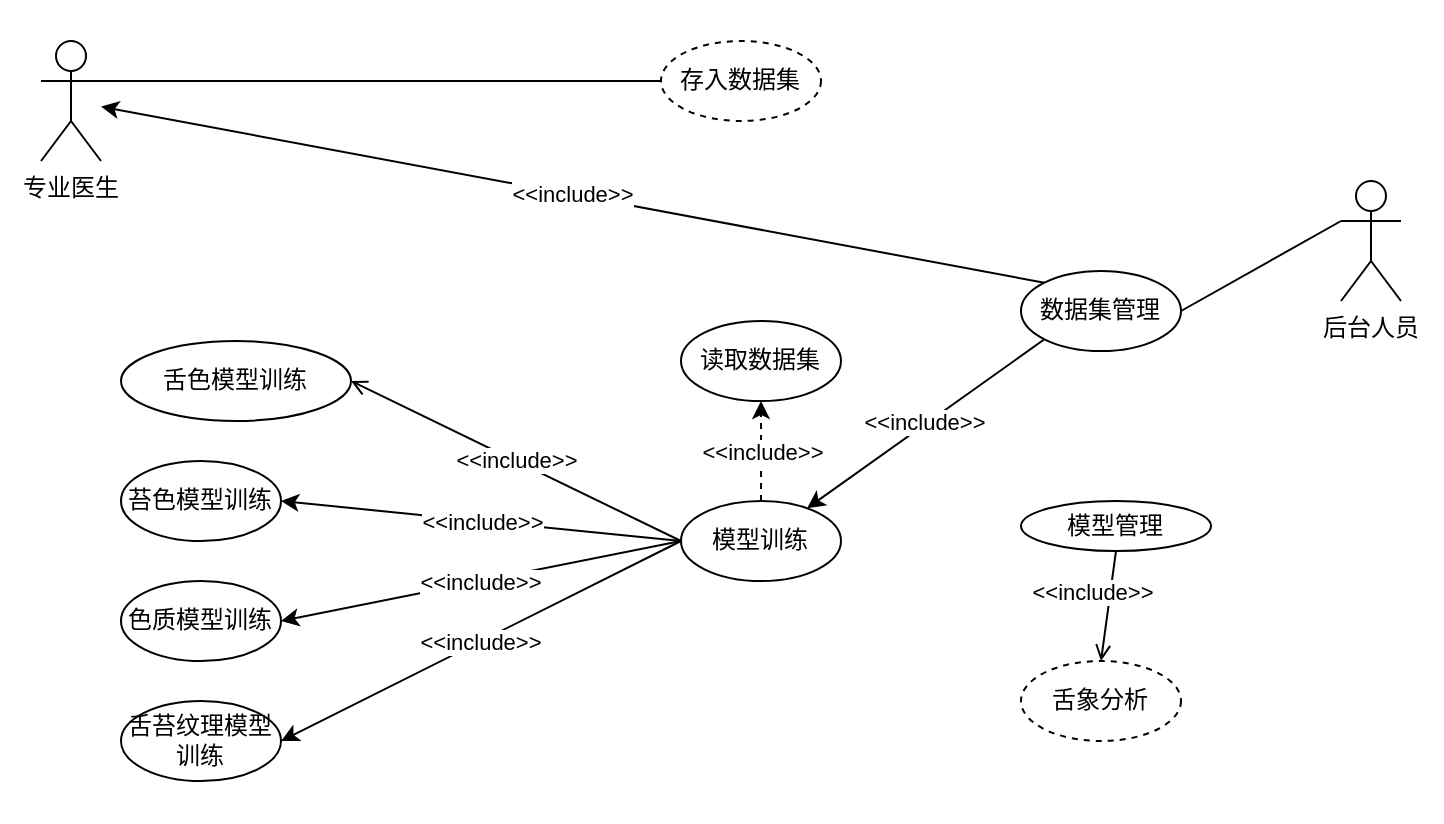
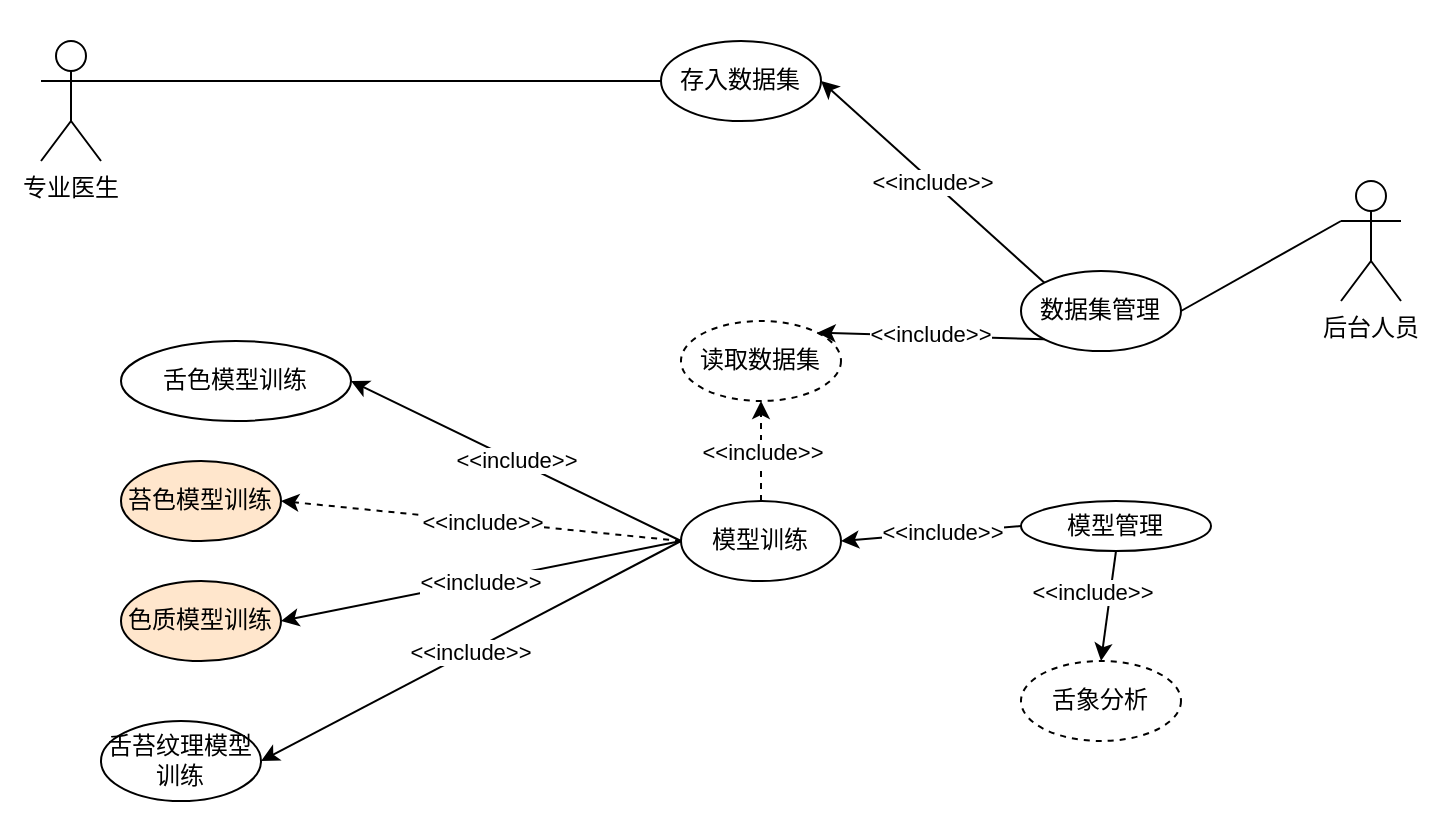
- <mxCell id="3" value="存入数据集" style="ellipse;whiteSpace=wrap;html=1;dashed=1;" vertex="1" parent="1"><mxGeometry x="330" y="20" width="80" height="40" as="geometry" /></mxCell>
+ <mxCell id="3" value="存入数据集" style="ellipse;whiteSpace=wrap;html=1;" vertex="1" parent="1"><mxGeometry x="330" y="20" width="80" height="40" as="geometry" /></mxCell>
- <mxCell id="18" value="&amp;lt;&amp;lt;include&amp;gt;&amp;gt;" style="endArrow=classic;html=1;exitX=0;exitY=0;exitDx=0;exitDy=0;" edge="1" parent="1" source="4" target="2"><mxGeometry width="50" height="50" relative="1" as="geometry"><mxPoint x="220" y="110" as="sourcePoint" /><mxPoint x="270" y="60" as="targetPoint" /></mxGeometry></mxCell>
+ <mxCell id="18" value="&amp;lt;&amp;lt;include&amp;gt;&amp;gt;" style="endArrow=classic;html=1;exitX=0;exitY=0;exitDx=0;exitDy=0;entryX=1;entryY=0.5;entryDx=0;entryDy=0;" edge="1" parent="1" source="4" target="3"><mxGeometry width="50" height="50" relative="1" as="geometry"><mxPoint x="220" y="110" as="sourcePoint" /><mxPoint x="270" y="60" as="targetPoint" /></mxGeometry></mxCell>
- <mxCell id="17" value="读取数据集" style="ellipse;whiteSpace=wrap;html=1;" vertex="1" parent="1"><mxGeometry x="340" y="160" width="80" height="40" as="geometry" /></mxCell>
+ <mxCell id="17" value="读取数据集" style="ellipse;whiteSpace=wrap;html=1;dashed=1;" vertex="1" parent="1"><mxGeometry x="340" y="160" width="80" height="40" as="geometry" /></mxCell>
- <mxCell id="13" value="" style="endArrow=open;html=1;entryX=1;entryY=0.5;entryDx=0;entryDy=0;exitX=0;exitY=0.5;exitDx=0;exitDy=0;" edge="1" parent="1" source="6" target="10"><mxGeometry relative="1" as="geometry"><mxPoint x="280" y="280" as="sourcePoint" /><mxPoint x="260" y="230" as="targetPoint" /></mxGeometry></mxCell>
+ <mxCell id="13" value="" style="endArrow=classic;html=1;entryX=1;entryY=0.5;entryDx=0;entryDy=0;exitX=0;exitY=0.5;exitDx=0;exitDy=0;" edge="1" parent="1" source="6" target="10"><mxGeometry relative="1" as="geometry"><mxPoint x="280" y="280" as="sourcePoint" /><mxPoint x="260" y="230" as="targetPoint" /></mxGeometry></mxCell>
- <mxCell id="19" value="&amp;lt;&amp;lt;include&amp;gt;&amp;gt;" style="endArrow=classic;html=1;exitX=0;exitY=1;exitDx=0;exitDy=0;" edge="1" parent="1" source="4" target="6"><mxGeometry width="50" height="50" relative="1" as="geometry"><mxPoint x="530" y="-40" as="sourcePoint" /><mxPoint x="420" y="-100" as="targetPoint" /></mxGeometry></mxCell>
+ <mxCell id="19" value="&amp;lt;&amp;lt;include&amp;gt;&amp;gt;" style="endArrow=classic;html=1;exitX=0;exitY=1;exitDx=0;exitDy=0;entryX=1;entryY=0;entryDx=0;entryDy=0;" edge="1" parent="1" source="4" target="17"><mxGeometry width="50" height="50" relative="1" as="geometry"><mxPoint x="530" y="-40" as="sourcePoint" /><mxPoint x="420" y="-100" as="targetPoint" /></mxGeometry></mxCell>
- <mxCell id="9" value="苔色模型训练" style="ellipse;whiteSpace=wrap;html=1;" vertex="1" parent="1"><mxGeometry x="60" y="230" width="80" height="40" as="geometry" /></mxCell>
+ <mxCell id="9" value="苔色模型训练" style="ellipse;whiteSpace=wrap;html=1;fillColor=#ffe6cc;" vertex="1" parent="1"><mxGeometry x="60" y="230" width="80" height="40" as="geometry" /></mxCell>
- <mxCell id="22" value="" style="endArrow=classic;html=1;entryX=1;entryY=0.5;entryDx=0;entryDy=0;exitX=0;exitY=0.5;exitDx=0;exitDy=0;" edge="1" parent="1" source="6" target="9"><mxGeometry relative="1" as="geometry"><mxPoint x="280" y="280" as="sourcePoint" /><mxPoint x="160" y="240" as="targetPoint" /></mxGeometry></mxCell>
+ <mxCell id="22" value="" style="endArrow=classic;html=1;entryX=1;entryY=0.5;entryDx=0;entryDy=0;exitX=0;exitY=0.5;exitDx=0;exitDy=0;dashed=1;" edge="1" parent="1" source="6" target="9"><mxGeometry relative="1" as="geometry"><mxPoint x="280" y="280" as="sourcePoint" /><mxPoint x="160" y="240" as="targetPoint" /></mxGeometry></mxCell>
+ <mxCell id="28" value="" style="endArrow=classic;html=1;exitX=0;exitY=0.5;exitDx=0;exitDy=0;entryX=1;entryY=0.5;entryDx=0;entryDy=0;" edge="1" parent="1" source="26" target="6"><mxGeometry width="50" height="50" relative="1" as="geometry"><mxPoint x="220" y="200" as="sourcePoint" /><mxPoint x="270" y="150" as="targetPoint" /></mxGeometry></mxCell>
+ <mxCell id="29" value="&amp;lt;&amp;lt;include&amp;gt;&amp;gt;" style="edgeLabel;html=1;align=center;verticalAlign=middle;resizable=0;points=[];" vertex="1" connectable="0" parent="28"><mxGeometry x="-0.286" y="-1" relative="1" as="geometry"><mxPoint x="-8" y="1" as="offset" /></mxGeometry></mxCell>
- <mxCell id="8" value="色质模型训练" style="ellipse;whiteSpace=wrap;html=1;" vertex="1" parent="1"><mxGeometry x="60" y="290" width="80" height="40" as="geometry" /></mxCell>
+ <mxCell id="8" value="色质模型训练" style="ellipse;whiteSpace=wrap;html=1;fillColor=#ffe6cc;" vertex="1" parent="1"><mxGeometry x="60" y="290" width="80" height="40" as="geometry" /></mxCell>
- <mxCell id="30" value="" style="endArrow=open;html=1;exitX=0.5;exitY=1;exitDx=0;exitDy=0;entryX=0.5;entryY=0;entryDx=0;entryDy=0;" edge="1" parent="1" source="26" target="27"><mxGeometry width="50" height="50" relative="1" as="geometry"><mxPoint x="520" y="280" as="sourcePoint" /><mxPoint x="430" y="280" as="targetPoint" /></mxGeometry></mxCell>
+ <mxCell id="30" value="" style="endArrow=classic;html=1;exitX=0.5;exitY=1;exitDx=0;exitDy=0;entryX=0.5;entryY=0;entryDx=0;entryDy=0;" edge="1" parent="1" source="26" target="27"><mxGeometry width="50" height="50" relative="1" as="geometry"><mxPoint x="520" y="280" as="sourcePoint" /><mxPoint x="430" y="280" as="targetPoint" /></mxGeometry></mxCell>
- <mxCell id="7" value="舌苔纹理模型训练" style="ellipse;whiteSpace=wrap;html=1;" vertex="1" parent="1"><mxGeometry x="60" y="350" width="80" height="40" as="geometry" /></mxCell>
+ <mxCell id="7" value="舌苔纹理模型训练" style="ellipse;whiteSpace=wrap;html=1;" vertex="1" parent="1"><mxGeometry x="50" y="360" width="80" height="40" as="geometry" /></mxCell>
